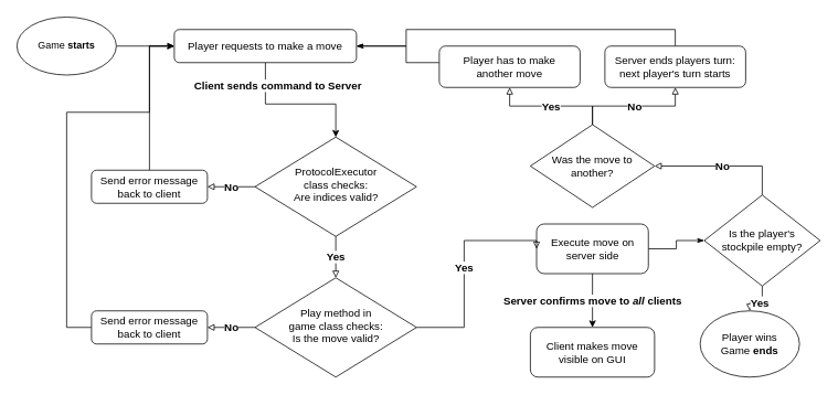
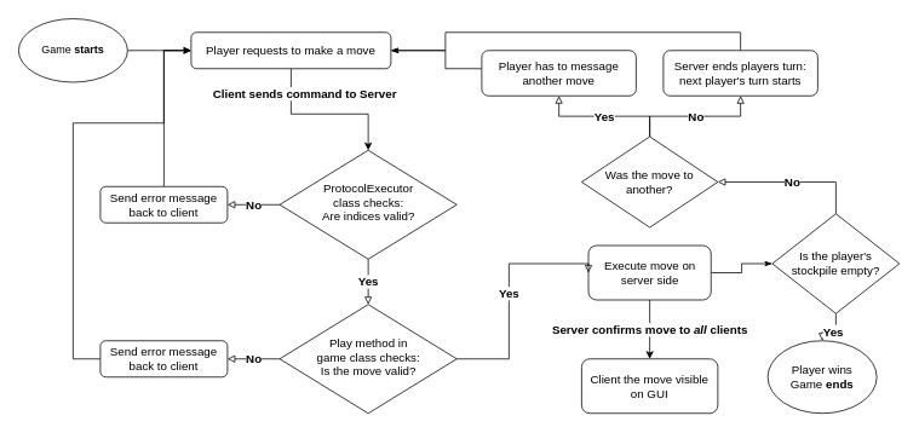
- <mxCell id="24" value="&lt;font style=&quot;font-size: 13px&quot;&gt;Player has to make &lt;br&gt;another move&lt;/font&gt;" style="rounded=1;whiteSpace=wrap;html=1;" parent="1" vertex="1"><mxGeometry x="530" y="55" width="170" height="50" as="geometry" /></mxCell>
+ <mxCell id="24" value="&lt;font style=&quot;font-size: 13px&quot;&gt;Player has to message &lt;br&gt;another move&lt;/font&gt;" style="rounded=1;whiteSpace=wrap;html=1;" parent="1" vertex="1"><mxGeometry x="530" y="55" width="170" height="50" as="geometry" /></mxCell>
- <mxCell id="17" value="&lt;font style=&quot;font-size: 13px&quot;&gt;Client makes move visible on GUI&lt;/font&gt;" style="rounded=1;whiteSpace=wrap;html=1;" parent="1" vertex="1"><mxGeometry x="640" y="395" width="150" height="60" as="geometry" /></mxCell>
+ <mxCell id="17" value="&lt;font style=&quot;font-size: 13px&quot;&gt;Client the move visible on GUI&lt;/font&gt;" style="rounded=1;whiteSpace=wrap;html=1;" parent="1" vertex="1"><mxGeometry x="640" y="395" width="150" height="60" as="geometry" /></mxCell>
